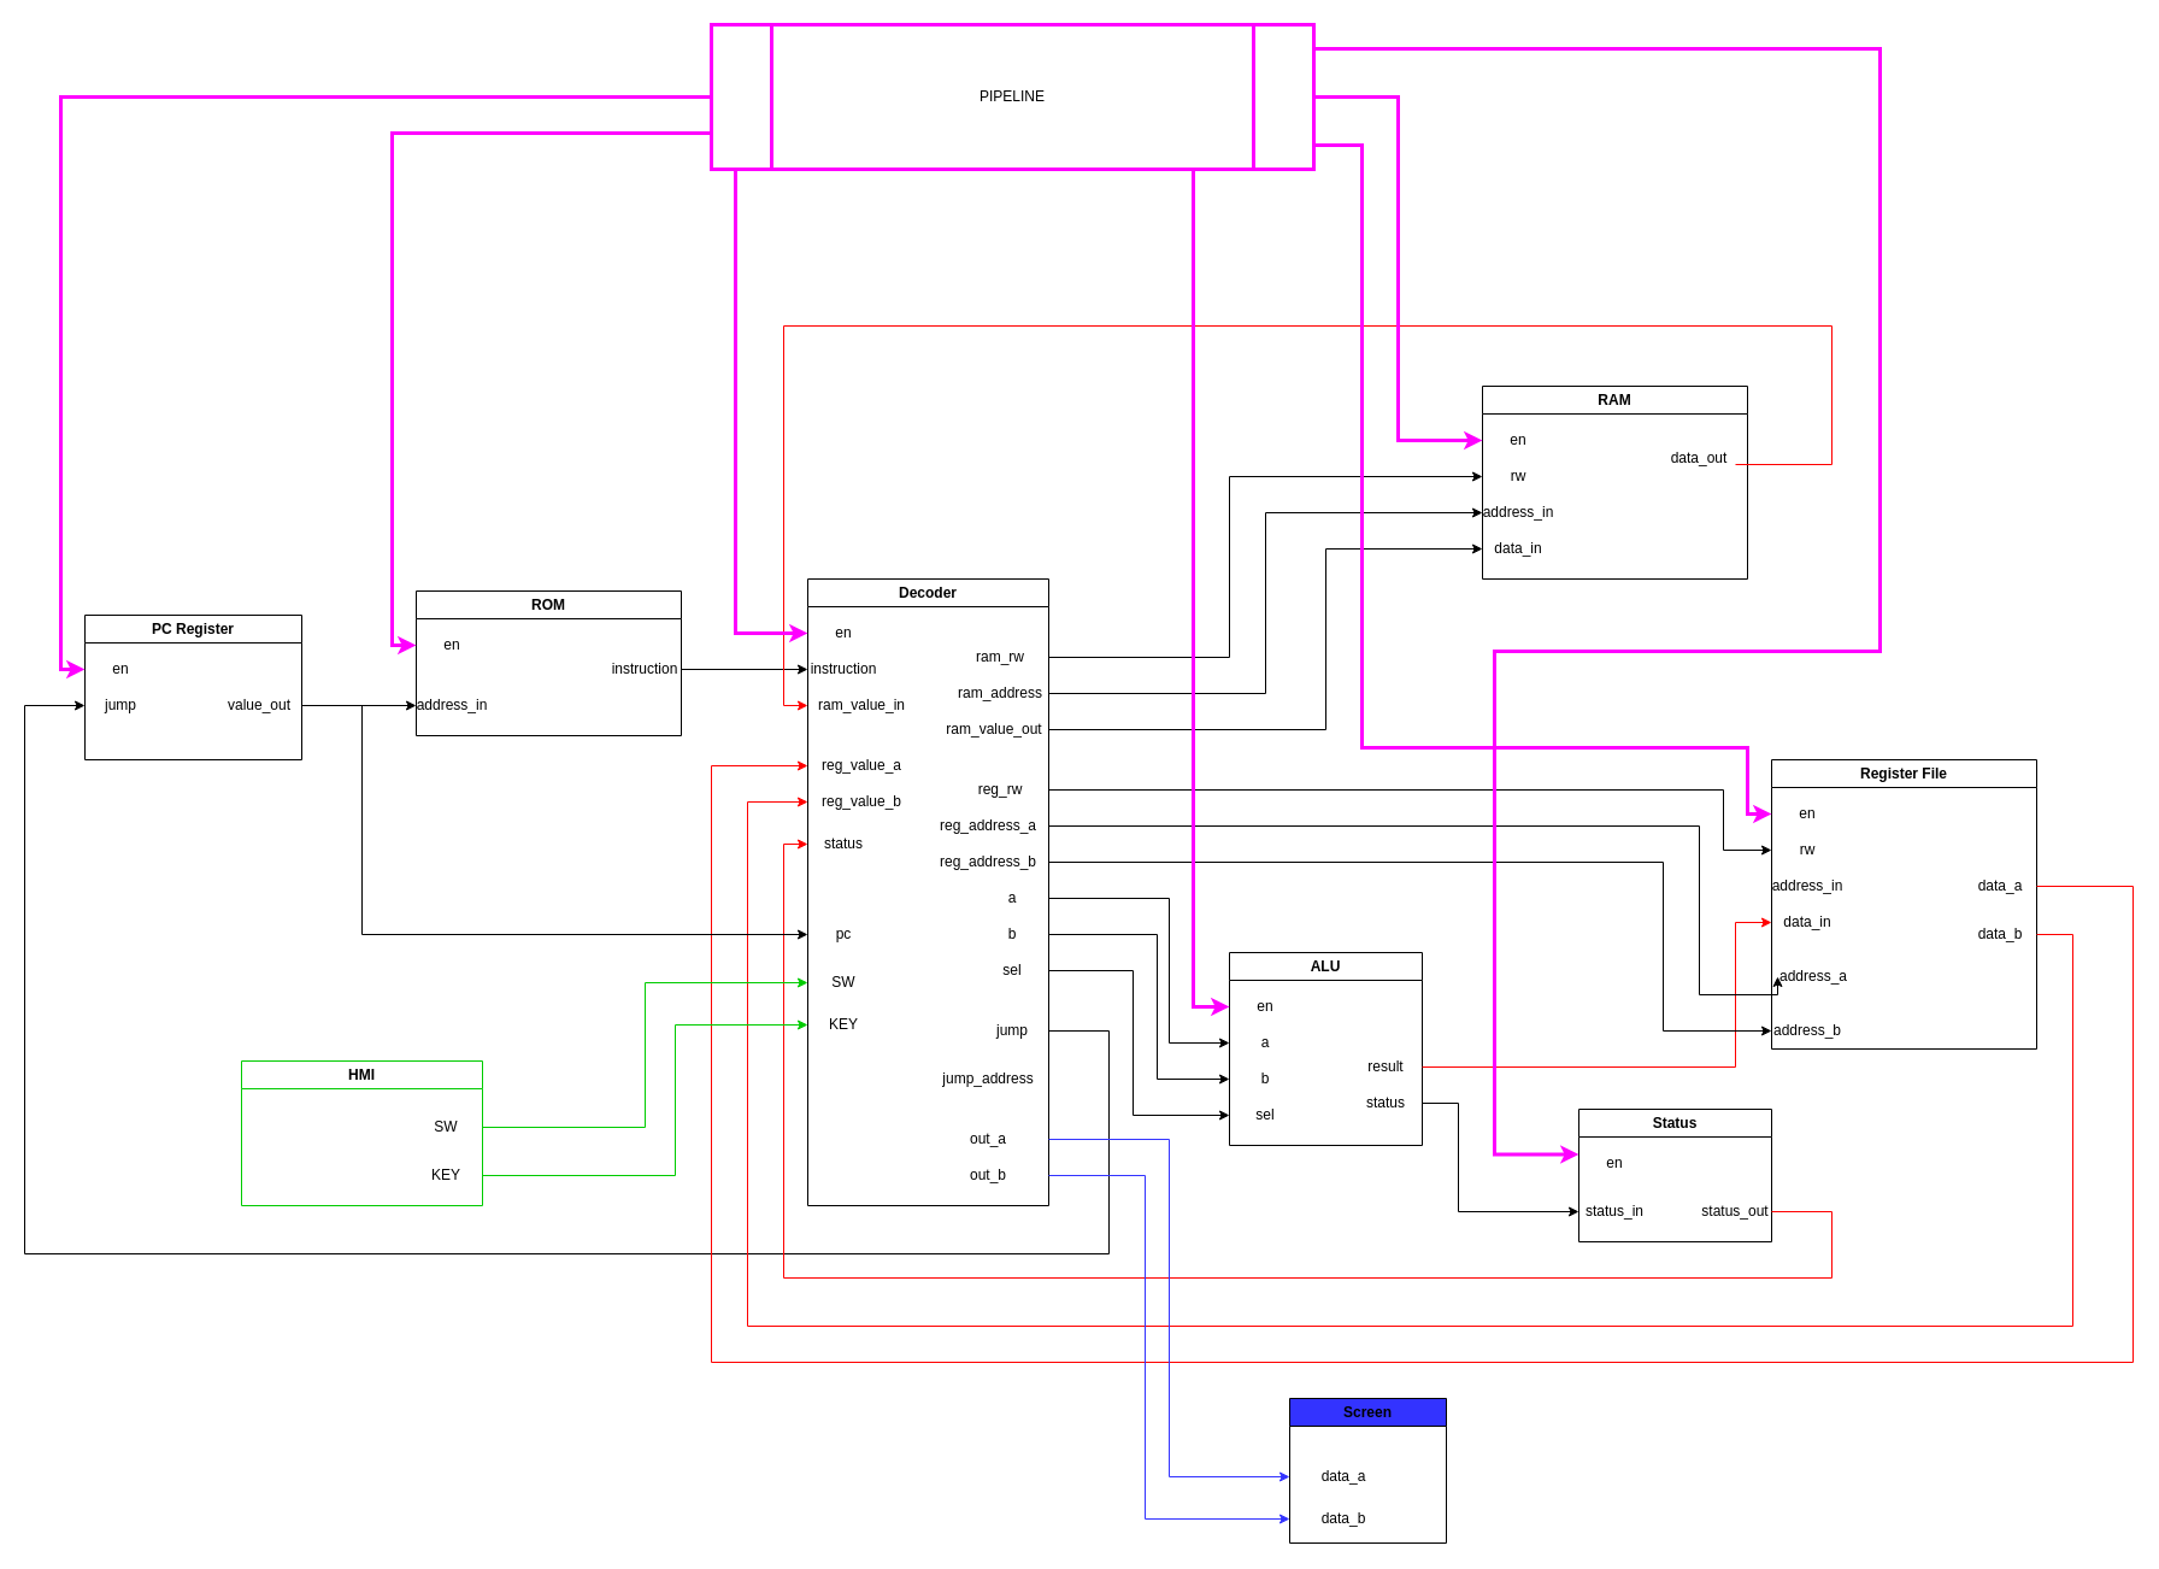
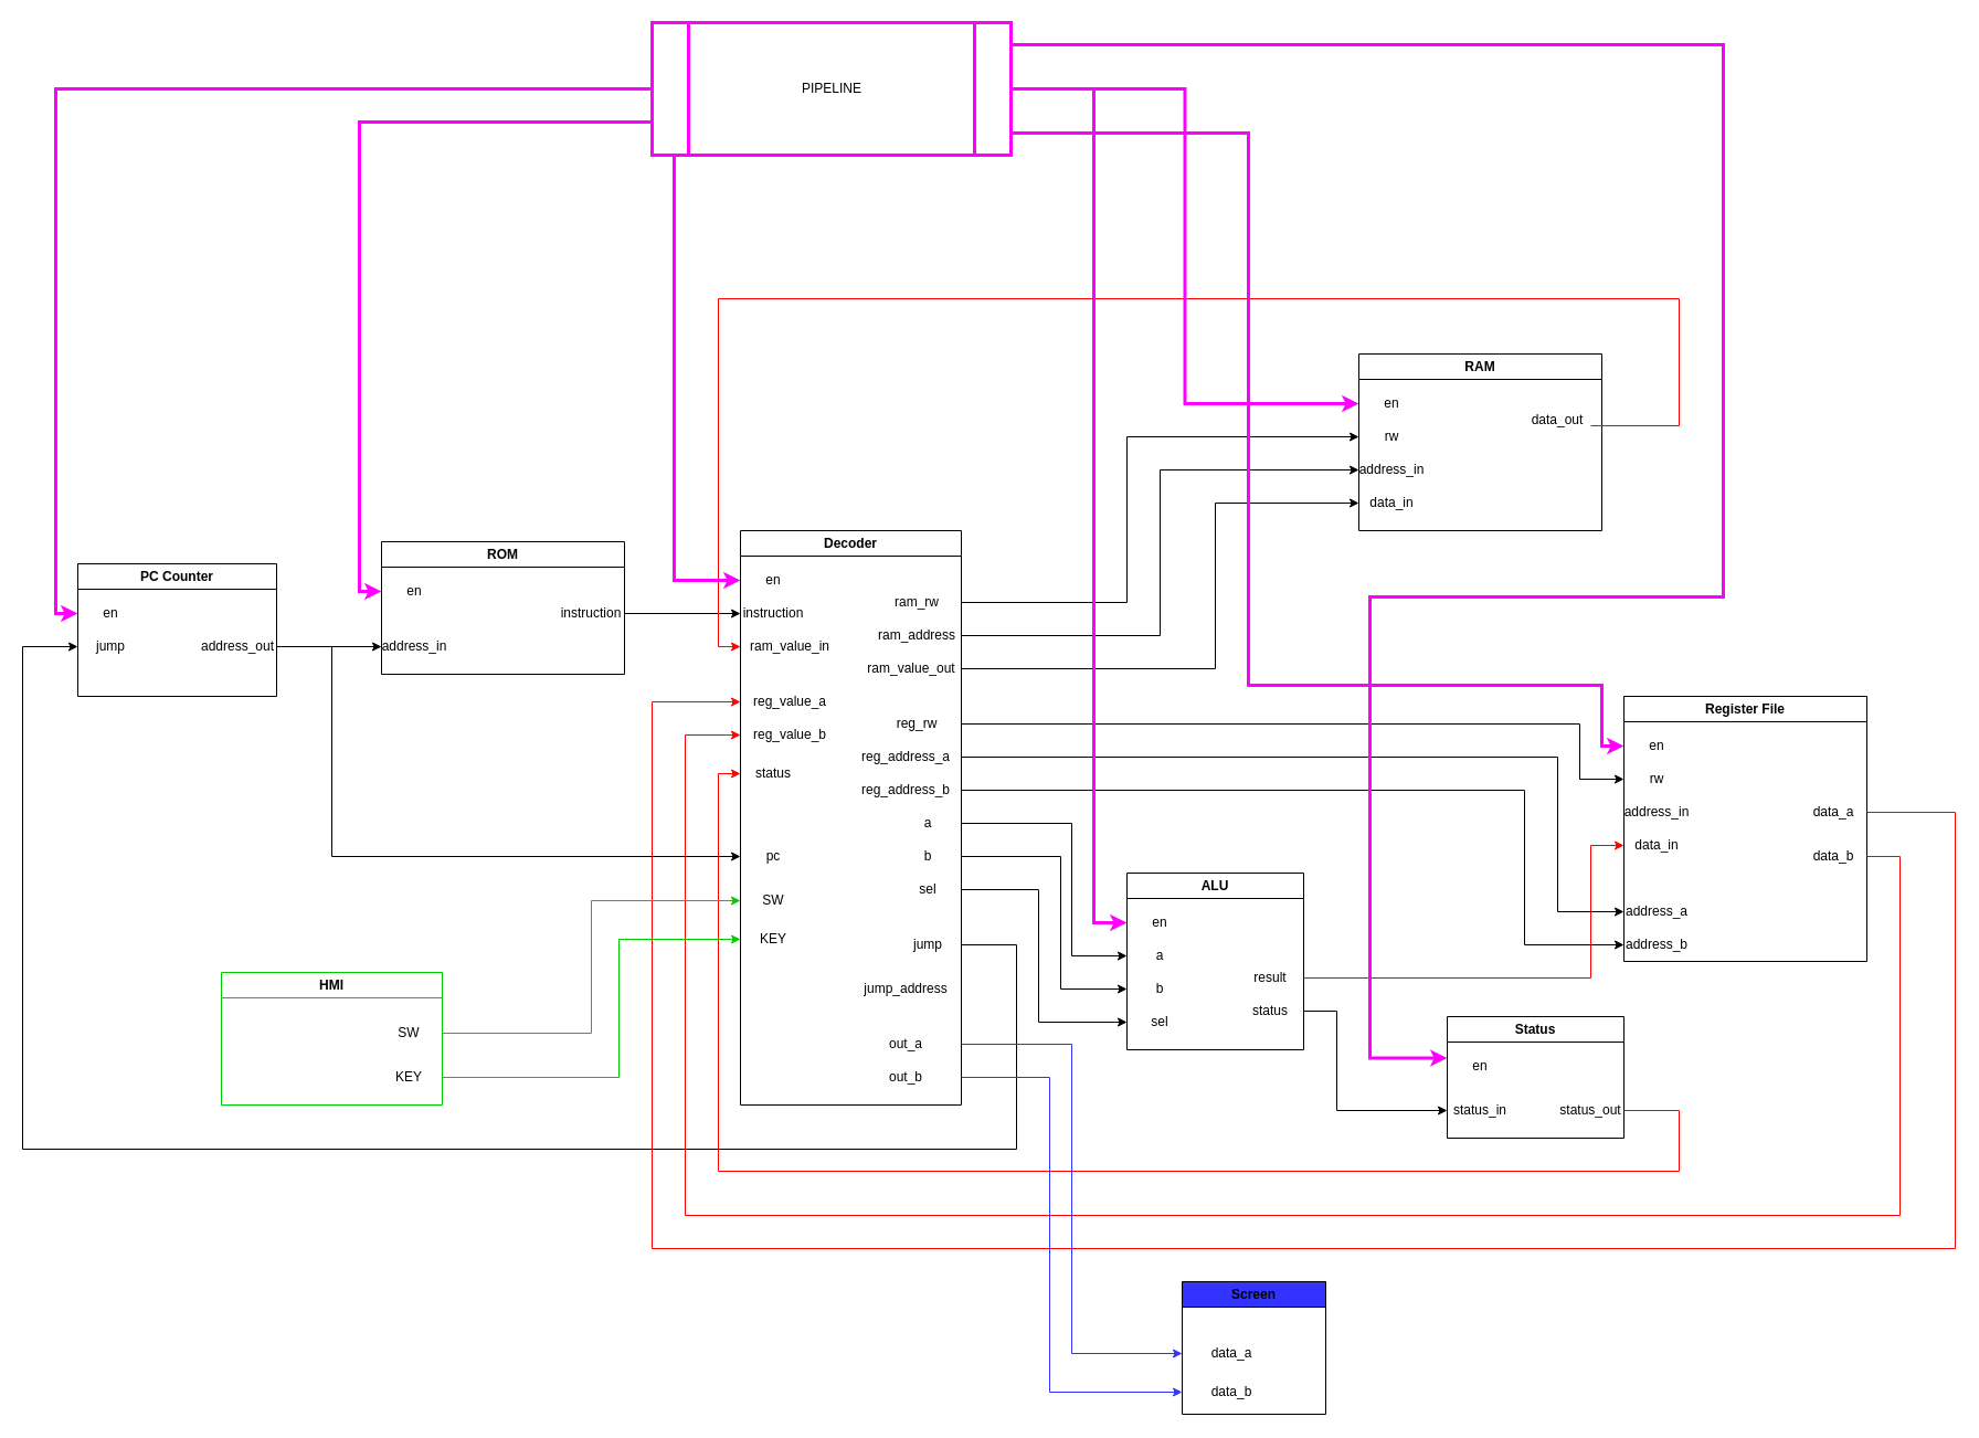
- <mxCell id="95" value="PIPELINE" style="shape=process;whiteSpace=wrap;html=1;backgroundOutline=1;strokeColor=#FF00FF;strokeWidth=3;" vertex="1" parent="1"><mxGeometry x="590" y="20" width="500" height="120" as="geometry" /></mxCell>
+ <mxCell id="95" value="PIPELINE" style="shape=process;whiteSpace=wrap;html=1;backgroundOutline=1;strokeColor=#FF00FF;strokeWidth=3;" vertex="1" parent="1"><mxGeometry x="590" y="20" width="325" height="120" as="geometry" /></mxCell>
- <mxCell id="2" value="&lt;div&gt;PC Register&lt;/div&gt;" style="swimlane;whiteSpace=wrap;html=1;" vertex="1" parent="1"><mxGeometry x="70" y="510" width="180" height="120" as="geometry" /></mxCell>
+ <mxCell id="2" value="&lt;div&gt;PC Counter&lt;/div&gt;" style="swimlane;whiteSpace=wrap;html=1;" vertex="1" parent="1"><mxGeometry x="70" y="510" width="180" height="120" as="geometry" /></mxCell>
- <mxCell id="5" value="&lt;div&gt;value_out&lt;/div&gt;" style="text;html=1;align=center;verticalAlign=middle;whiteSpace=wrap;rounded=0;" vertex="1" parent="2"><mxGeometry x="110" y="60" width="70" height="30" as="geometry" /></mxCell>
+ <mxCell id="5" value="&lt;div&gt;address_out&lt;/div&gt;" style="text;html=1;align=center;verticalAlign=middle;whiteSpace=wrap;rounded=0;" vertex="1" parent="2"><mxGeometry x="110" y="60" width="70" height="30" as="geometry" /></mxCell>
- <mxCell id="39" value="address_a" style="text;html=1;align=center;verticalAlign=middle;whiteSpace=wrap;rounded=0;" vertex="1" parent="34"><mxGeometry x="5" y="165" width="60" height="30" as="geometry" /></mxCell>
+ <mxCell id="39" value="address_a" style="text;html=1;align=center;verticalAlign=middle;whiteSpace=wrap;rounded=0;" vertex="1" parent="34"><mxGeometry y="180" width="60" height="30" as="geometry" /></mxCell>
